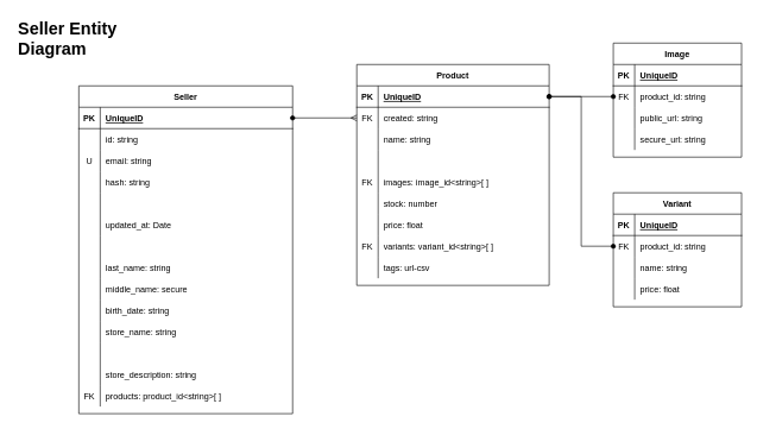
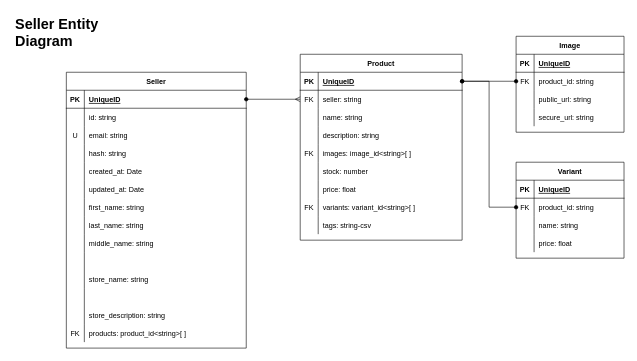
- <mxCell id="51" value="created: string" style="shape=partialRectangle;connectable=0;fillColor=none;top=0;left=0;bottom=0;right=0;align=left;spacingLeft=6;overflow=hidden;" vertex="1" parent="49"><mxGeometry x="30" width="240" height="30" as="geometry" /></mxCell>
+ <mxCell id="51" value="seller: string" style="shape=partialRectangle;connectable=0;fillColor=none;top=0;left=0;bottom=0;right=0;align=left;spacingLeft=6;overflow=hidden;" vertex="1" parent="49"><mxGeometry x="30" width="240" height="30" as="geometry" /></mxCell>
+ <mxCell id="57" value="description: string" style="shape=partialRectangle;connectable=0;fillColor=none;top=0;left=0;bottom=0;right=0;align=left;spacingLeft=6;overflow=hidden;" vertex="1" parent="55"><mxGeometry x="30" width="240" height="30" as="geometry" /></mxCell>
+ <mxCell id="18" value="created_at: Date" style="shape=partialRectangle;connectable=0;fillColor=none;top=0;left=0;bottom=0;right=0;align=left;spacingLeft=6;overflow=hidden;" vertex="1" parent="16"><mxGeometry x="30" width="270" height="30" as="geometry" /></mxCell>
+ <mxCell id="24" value="first_name: string" style="shape=partialRectangle;connectable=0;fillColor=none;top=0;left=0;bottom=0;right=0;align=left;spacingLeft=6;overflow=hidden;" vertex="1" parent="22"><mxGeometry x="30" width="270" height="30" as="geometry" /></mxCell>
- <mxCell id="72" value="tags: url-csv" style="shape=partialRectangle;connectable=0;fillColor=none;top=0;left=0;bottom=0;right=0;align=left;spacingLeft=6;overflow=hidden;" vertex="1" parent="70"><mxGeometry x="30" width="240" height="30" as="geometry" /></mxCell>
+ <mxCell id="72" value="tags: string-csv" style="shape=partialRectangle;connectable=0;fillColor=none;top=0;left=0;bottom=0;right=0;align=left;spacingLeft=6;overflow=hidden;" vertex="1" parent="70"><mxGeometry x="30" width="240" height="30" as="geometry" /></mxCell>
- <mxCell id="30" value="middle_name: secure" style="shape=partialRectangle;connectable=0;fillColor=none;top=0;left=0;bottom=0;right=0;align=left;spacingLeft=6;overflow=hidden;" vertex="1" parent="28"><mxGeometry x="30" width="270" height="30" as="geometry" /></mxCell>
+ <mxCell id="30" value="middle_name: string" style="shape=partialRectangle;connectable=0;fillColor=none;top=0;left=0;bottom=0;right=0;align=left;spacingLeft=6;overflow=hidden;" vertex="1" parent="28"><mxGeometry x="30" width="270" height="30" as="geometry" /></mxCell>
- <mxCell id="33" value="birth_date: string" style="shape=partialRectangle;connectable=0;fillColor=none;top=0;left=0;bottom=0;right=0;align=left;spacingLeft=6;overflow=hidden;" vertex="1" parent="31"><mxGeometry x="30" width="270" height="30" as="geometry" /></mxCell>
